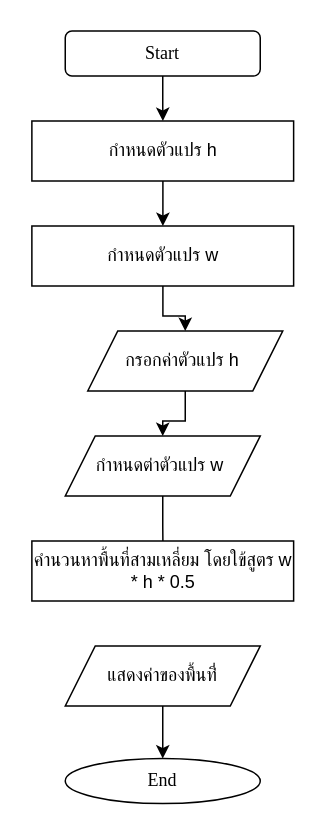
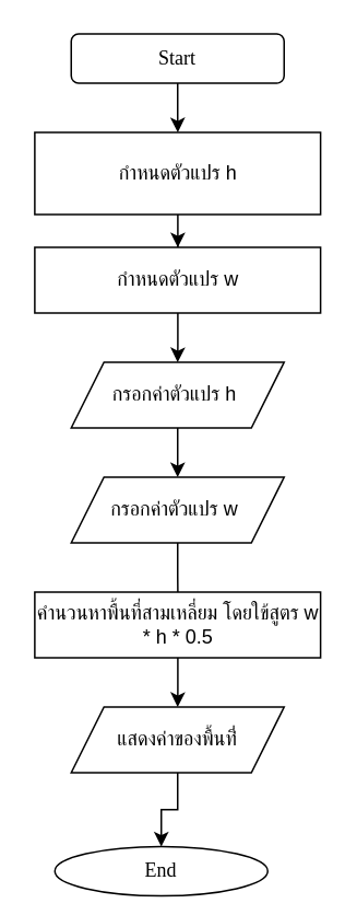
- <mxCell id="5" value="กำหนดตัวแปร h" style="rounded=0;whiteSpace=wrap;html=1;" vertex="1" parent="1"><mxGeometry x="20.75" y="80" width="174.5" height="40" as="geometry" /></mxCell>
+ <mxCell id="5" value="กำหนดตัวแปร h" style="rounded=0;whiteSpace=wrap;html=1;" vertex="1" parent="1"><mxGeometry x="20.75" y="80" width="174.5" height="50" as="geometry" /></mxCell>
- <mxCell id="7" value="กรอกค่าตัวแปร h&amp;nbsp;" style="shape=parallelogram;perimeter=parallelogramPerimeter;whiteSpace=wrap;html=1;fixedSize=1;" vertex="1" parent="1"><mxGeometry x="58" y="220" width="130" height="40" as="geometry" /></mxCell>
+ <mxCell id="7" value="กรอกค่าตัวแปร h&amp;nbsp;" style="shape=parallelogram;perimeter=parallelogramPerimeter;whiteSpace=wrap;html=1;fixedSize=1;" vertex="1" parent="1"><mxGeometry x="43" y="220" width="130" height="40" as="geometry" /></mxCell>
- <mxCell id="11" value="กำหนดต่าตัวแปร w&amp;nbsp;" style="shape=parallelogram;perimeter=parallelogramPerimeter;whiteSpace=wrap;html=1;fixedSize=1;" vertex="1" parent="1"><mxGeometry x="43" y="290" width="130" height="40" as="geometry" /></mxCell>
+ <mxCell id="11" value="กรอกค่าตัวแปร w&amp;nbsp;" style="shape=parallelogram;perimeter=parallelogramPerimeter;whiteSpace=wrap;html=1;fixedSize=1;" vertex="1" parent="1"><mxGeometry x="43" y="290" width="130" height="40" as="geometry" /></mxCell>
+ <mxCell id="12" value="" style="edgeStyle=orthogonalEdgeStyle;rounded=0;orthogonalLoop=1;jettySize=auto;html=1;" edge="1" parent="1" source="13" target="15"><mxGeometry relative="1" as="geometry" /></mxCell>
- <mxCell id="16" value="&lt;font data-font-src=&quot;https://fonts.googleapis.com/css?family=Sarabun&quot; face=&quot;Sarabun&quot;&gt;End&lt;/font&gt;" style="ellipse;whiteSpace=wrap;html=1;" vertex="1" parent="1"><mxGeometry x="43" y="505" width="130" height="30" as="geometry" /></mxCell>
+ <mxCell id="16" value="&lt;font data-font-src=&quot;https://fonts.googleapis.com/css?family=Sarabun&quot; face=&quot;Sarabun&quot;&gt;End&lt;/font&gt;" style="ellipse;whiteSpace=wrap;html=1;" vertex="1" parent="1"><mxGeometry x="33" y="515" width="130" height="30" as="geometry" /></mxCell>
